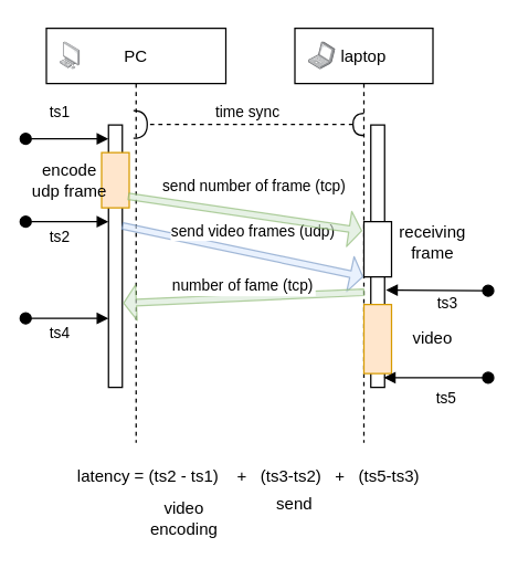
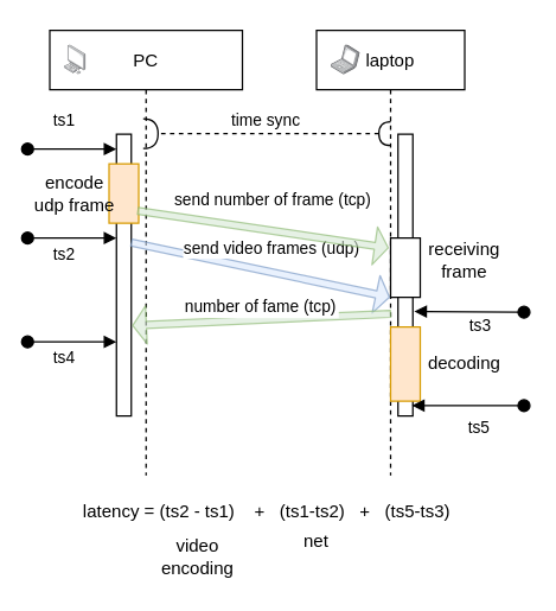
- <mxCell id="23" value="video" style="text;html=1;strokeColor=none;fillColor=none;align=center;verticalAlign=middle;whiteSpace=wrap;rounded=0;" vertex="1" parent="1"><mxGeometry x="283" y="230" width="60" height="30" as="geometry" /></mxCell>
+ <mxCell id="23" value="decoding" style="text;html=1;strokeColor=none;fillColor=none;align=center;verticalAlign=middle;whiteSpace=wrap;rounded=0;" vertex="1" parent="1"><mxGeometry x="283" y="230" width="60" height="30" as="geometry" /></mxCell>
- <mxCell id="18" value="latency = (ts2 - ts1)&amp;nbsp; &amp;nbsp; +&amp;nbsp; &amp;nbsp;(ts3-ts2)&amp;nbsp; &amp;nbsp;+&amp;nbsp; &amp;nbsp;(ts5-ts3)&amp;nbsp;&amp;nbsp;" style="text;html=1;strokeColor=none;fillColor=none;align=center;verticalAlign=middle;whiteSpace=wrap;rounded=0;" vertex="1" parent="1"><mxGeometry x="43" y="330" width="280" height="30" as="geometry" /></mxCell>
+ <mxCell id="18" value="latency = (ts2 - ts1)&amp;nbsp; &amp;nbsp; +&amp;nbsp; &amp;nbsp;(ts1-ts2)&amp;nbsp; &amp;nbsp;+&amp;nbsp; &amp;nbsp;(ts5-ts3)&amp;nbsp;&amp;nbsp;" style="text;html=1;strokeColor=none;fillColor=none;align=center;verticalAlign=middle;whiteSpace=wrap;rounded=0;" vertex="1" parent="1"><mxGeometry x="43" y="330" width="280" height="30" as="geometry" /></mxCell>
- <mxCell id="20" value="send" style="text;html=1;strokeColor=none;fillColor=none;align=center;verticalAlign=middle;whiteSpace=wrap;rounded=0;" vertex="1" parent="1"><mxGeometry x="183" y="350" width="60" height="30" as="geometry" /></mxCell>
+ <mxCell id="20" value="net" style="text;html=1;strokeColor=none;fillColor=none;align=center;verticalAlign=middle;whiteSpace=wrap;rounded=0;" vertex="1" parent="1"><mxGeometry x="183" y="350" width="60" height="30" as="geometry" /></mxCell>
